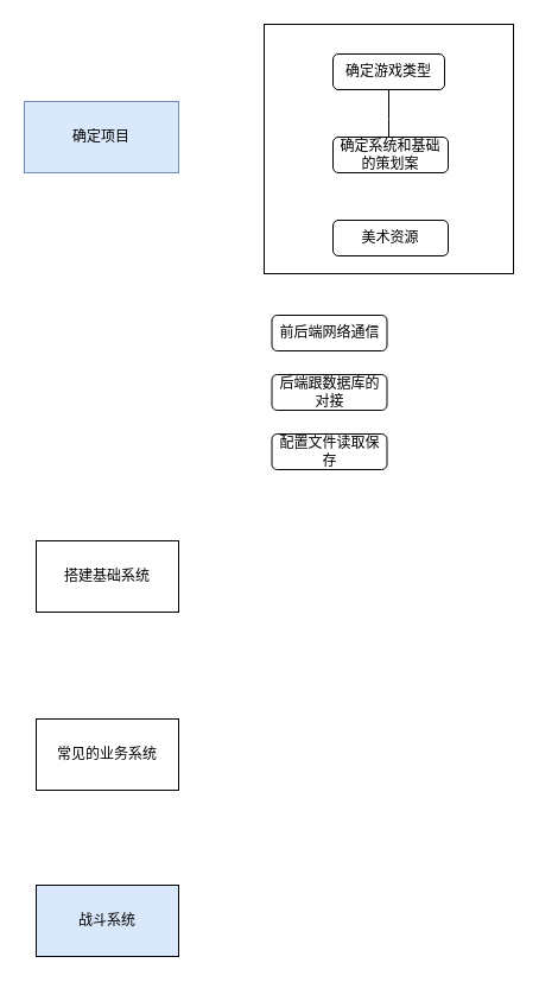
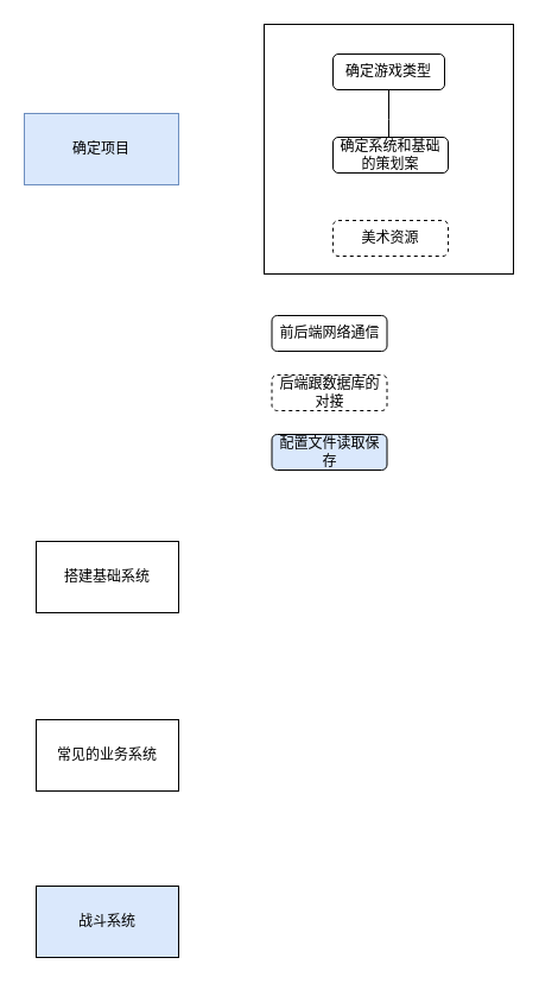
- <mxCell id="3" value="确定项目" style="rounded=0;whiteSpace=wrap;html=1;fillColor=#dae8fc;strokeColor=#6c8ebf;" vertex="1" parent="1"><mxGeometry x="20" y="85" width="130" height="60" as="geometry" /></mxCell>
+ <mxCell id="3" value="确定项目" style="rounded=0;whiteSpace=wrap;html=1;fillColor=#dae8fc;strokeColor=#6c8ebf;" vertex="1" parent="1"><mxGeometry x="20" y="95" width="130" height="60" as="geometry" /></mxCell>
- <mxCell id="7" value="美术资源" style="rounded=1;whiteSpace=wrap;html=1;" vertex="1" parent="1"><mxGeometry x="280" y="185" width="97" height="30" as="geometry" /></mxCell>
+ <mxCell id="7" value="美术资源" style="rounded=1;whiteSpace=wrap;html=1;dashed=1;" vertex="1" parent="1"><mxGeometry x="280" y="185" width="97" height="30" as="geometry" /></mxCell>
- <mxCell id="9" value="后端跟数据库的对接" style="rounded=1;whiteSpace=wrap;html=1;" vertex="1" parent="1"><mxGeometry x="228.5" y="315" width="97" height="30" as="geometry" /></mxCell>
+ <mxCell id="9" value="后端跟数据库的对接" style="rounded=1;whiteSpace=wrap;html=1;dashed=1;" vertex="1" parent="1"><mxGeometry x="228.5" y="315" width="97" height="30" as="geometry" /></mxCell>
- <mxCell id="10" value="配置文件读取保存" style="rounded=1;whiteSpace=wrap;html=1;" vertex="1" parent="1"><mxGeometry x="228.5" y="365" width="97" height="30" as="geometry" /></mxCell>
+ <mxCell id="10" value="配置文件读取保存" style="rounded=1;whiteSpace=wrap;html=1;fillColor=#dae8fc;" vertex="1" parent="1"><mxGeometry x="228.5" y="365" width="97" height="30" as="geometry" /></mxCell>
